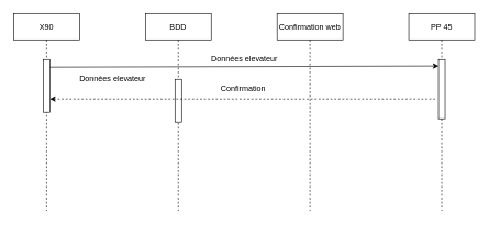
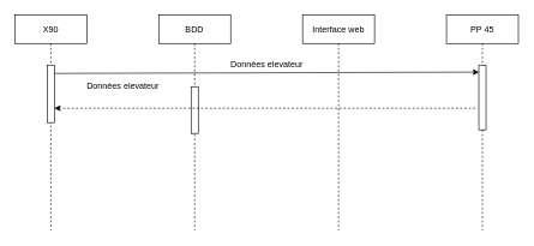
- <mxCell id="6" value="Confirmation web" style="shape=umlLifeline;perimeter=lifelinePerimeter;container=1;collapsible=0;recursiveResize=0;rounded=0;shadow=0;strokeWidth=1;" parent="1" vertex="1"><mxGeometry x="420" y="20" width="100" height="300" as="geometry" /></mxCell>
+ <mxCell id="6" value="Interface web" style="shape=umlLifeline;perimeter=lifelinePerimeter;container=1;collapsible=0;recursiveResize=0;rounded=0;shadow=0;strokeWidth=1;" parent="1" vertex="1"><mxGeometry x="420" y="20" width="100" height="300" as="geometry" /></mxCell>
- <mxCell id="12" value="Confirmation&amp;nbsp;" style="text;html=1;align=center;verticalAlign=middle;resizable=0;points=[];autosize=1;strokeColor=none;fillColor=none;" parent="1" vertex="1"><mxGeometry x="325" y="120" width="90" height="30" as="geometry" /></mxCell>
